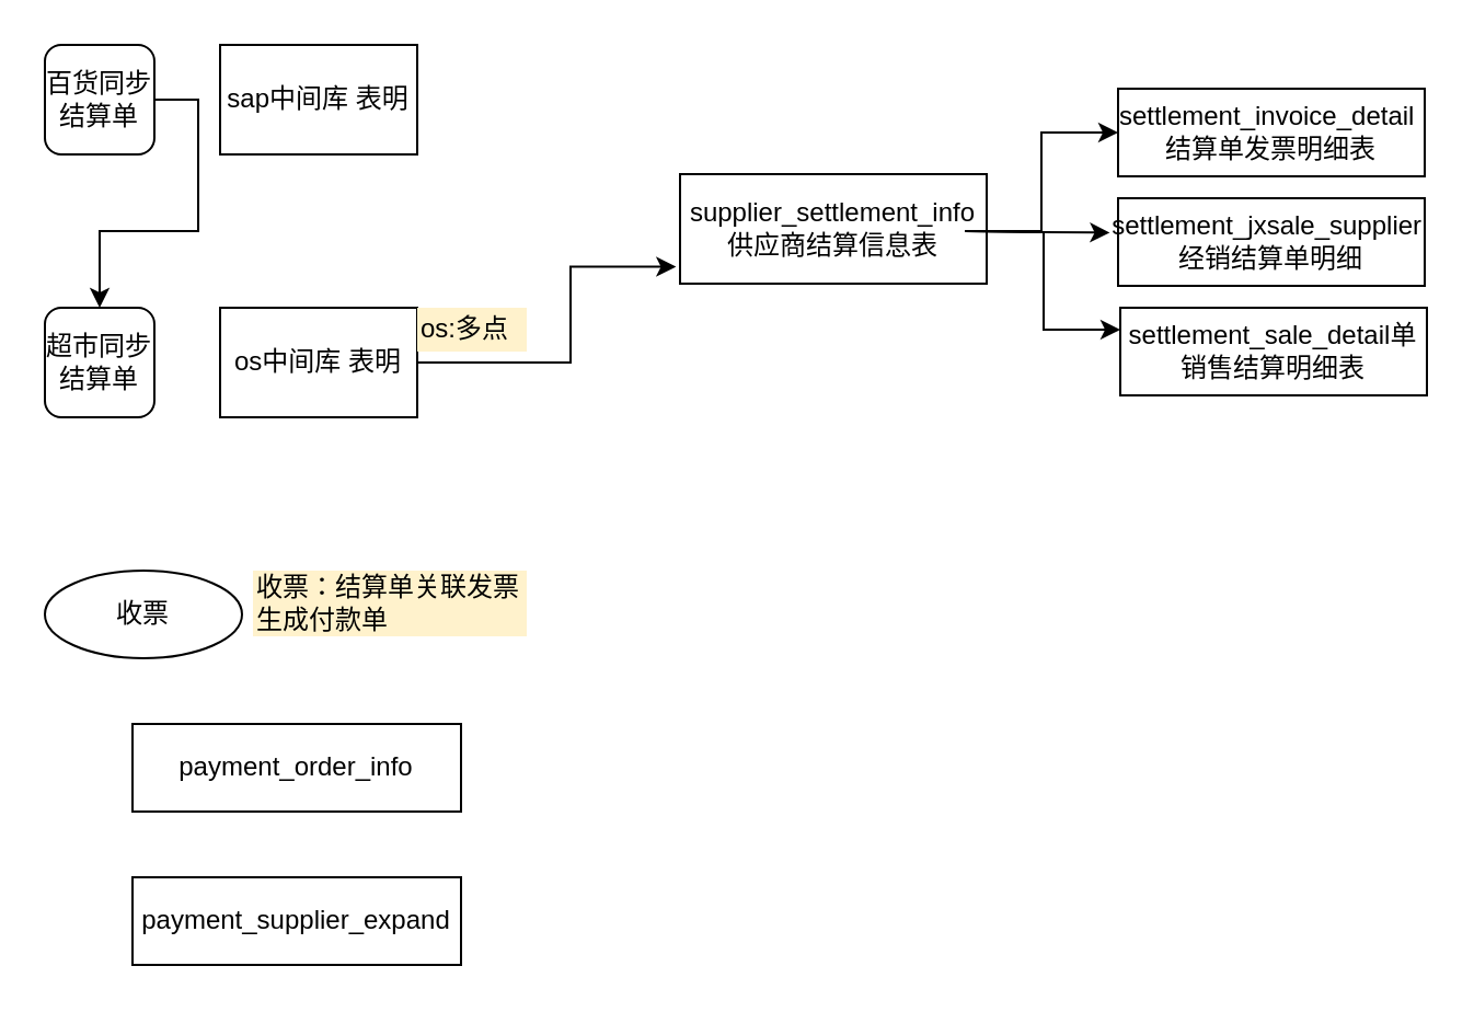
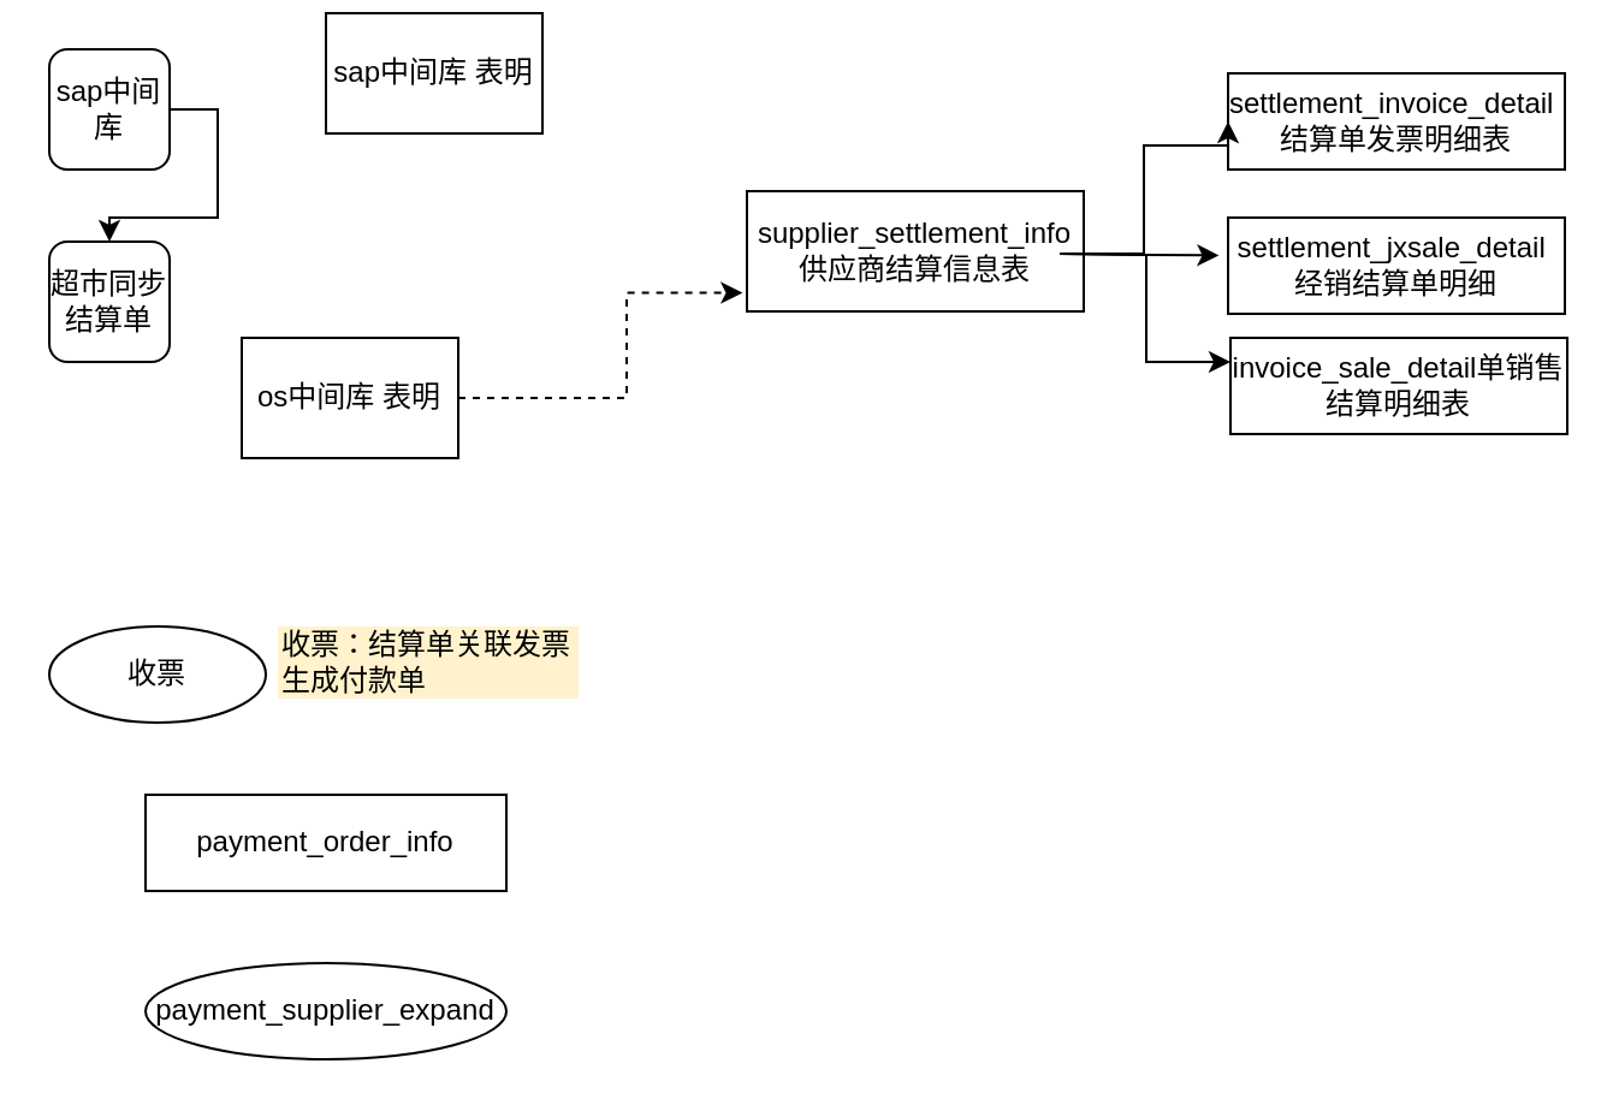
- <mxCell id="3" value="百货同步结算单" style="rounded=1;whiteSpace=wrap;html=1;fillColor=none;" vertex="1" parent="1"><mxGeometry x="20" y="20" width="50" height="50" as="geometry" /></mxCell>
+ <mxCell id="3" value="sap中间库" style="rounded=1;whiteSpace=wrap;html=1;fillColor=none;" vertex="1" parent="1"><mxGeometry x="20" y="20" width="50" height="50" as="geometry" /></mxCell>
- <mxCell id="4" value="&lt;span&gt;sap中间库&amp;nbsp;表明&lt;/span&gt;" style="rounded=0;whiteSpace=wrap;html=1;fillColor=none;" vertex="1" parent="1"><mxGeometry x="100" y="20" width="90" height="50" as="geometry" /></mxCell>
+ <mxCell id="4" value="&lt;span&gt;sap中间库&amp;nbsp;表明&lt;/span&gt;" style="rounded=0;whiteSpace=wrap;html=1;fillColor=none;" vertex="1" parent="1"><mxGeometry x="135" y="5" width="90" height="50" as="geometry" /></mxCell>
- <mxCell id="9" value="settlement_invoice_detail&amp;nbsp;&lt;br&gt;结算单发票明细表" style="rounded=0;whiteSpace=wrap;html=1;fillColor=none;" vertex="1" parent="1"><mxGeometry x="510" y="40" width="140" height="40" as="geometry" /></mxCell>
+ <mxCell id="9" value="settlement_invoice_detail&amp;nbsp;&lt;br&gt;结算单发票明细表" style="rounded=0;whiteSpace=wrap;html=1;fillColor=none;" vertex="1" parent="1"><mxGeometry x="510" y="30" width="140" height="40" as="geometry" /></mxCell>
- <mxCell id="10" value="settlement_jxsale_supplier&amp;nbsp;&lt;br&gt;经销结算单明细" style="rounded=0;whiteSpace=wrap;html=1;fillColor=none;" vertex="1" parent="1"><mxGeometry x="510" y="90" width="140" height="40" as="geometry" /></mxCell>
+ <mxCell id="10" value="settlement_jxsale_detail&amp;nbsp;&lt;br&gt;经销结算单明细" style="rounded=0;whiteSpace=wrap;html=1;fillColor=none;" vertex="1" parent="1"><mxGeometry x="510" y="90" width="140" height="40" as="geometry" /></mxCell>
- <mxCell id="16" value="os:多点" style="text;html=1;strokeColor=none;fillColor=#FFF2CC;align=left;verticalAlign=middle;whiteSpace=wrap;rounded=0;" vertex="1" parent="1"><mxGeometry x="190" y="140" width="50" height="20" as="geometry" /></mxCell>
- <mxCell id="13" style="edgeStyle=orthogonalEdgeStyle;rounded=0;orthogonalLoop=1;jettySize=auto;html=1;entryX=-0.013;entryY=0.846;entryDx=0;entryDy=0;entryPerimeter=0;" edge="1" parent="1" source="14" target="8"><mxGeometry relative="1" as="geometry"><Array as="points"><mxPoint x="260" y="165" /><mxPoint x="260" y="121" /></Array></mxGeometry></mxCell>
+ <mxCell id="13" style="edgeStyle=orthogonalEdgeStyle;rounded=0;orthogonalLoop=1;jettySize=auto;html=1;entryX=-0.013;entryY=0.846;entryDx=0;entryDy=0;entryPerimeter=0;dashed=1;" edge="1" parent="1" source="14" target="8"><mxGeometry relative="1" as="geometry"><Array as="points"><mxPoint x="260" y="165" /><mxPoint x="260" y="121" /></Array></mxGeometry></mxCell>
- <mxCell id="11" value="settlement_sale_detail单销售结算明细表" style="rounded=0;whiteSpace=wrap;html=1;fillColor=none;" vertex="1" parent="1"><mxGeometry x="511" y="140" width="140" height="40" as="geometry" /></mxCell>
+ <mxCell id="11" value="invoice_sale_detail单销售结算明细表" style="rounded=0;whiteSpace=wrap;html=1;fillColor=none;" vertex="1" parent="1"><mxGeometry x="511" y="140" width="140" height="40" as="geometry" /></mxCell>
- <mxCell id="12" value="超市同步结算单" style="rounded=1;whiteSpace=wrap;html=1;fillColor=none;" vertex="1" parent="1"><mxGeometry x="20" y="140" width="50" height="50" as="geometry" /></mxCell>
+ <mxCell id="12" value="超市同步结算单" style="rounded=1;whiteSpace=wrap;html=1;fillColor=none;" vertex="1" parent="1"><mxGeometry x="20" y="100" width="50" height="50" as="geometry" /></mxCell>
- <mxCell id="18" value="payment_supplier_expand" style="rounded=0;whiteSpace=wrap;html=1;fillColor=none;" vertex="1" parent="1"><mxGeometry x="60" y="400" width="150" height="40" as="geometry" /></mxCell>
+ <mxCell id="18" value="payment_supplier_expand" style="ellipse;whiteSpace=wrap;html=1;fillColor=none;" vertex="1" parent="1"><mxGeometry x="60" y="400" width="150" height="40" as="geometry" /></mxCell>
